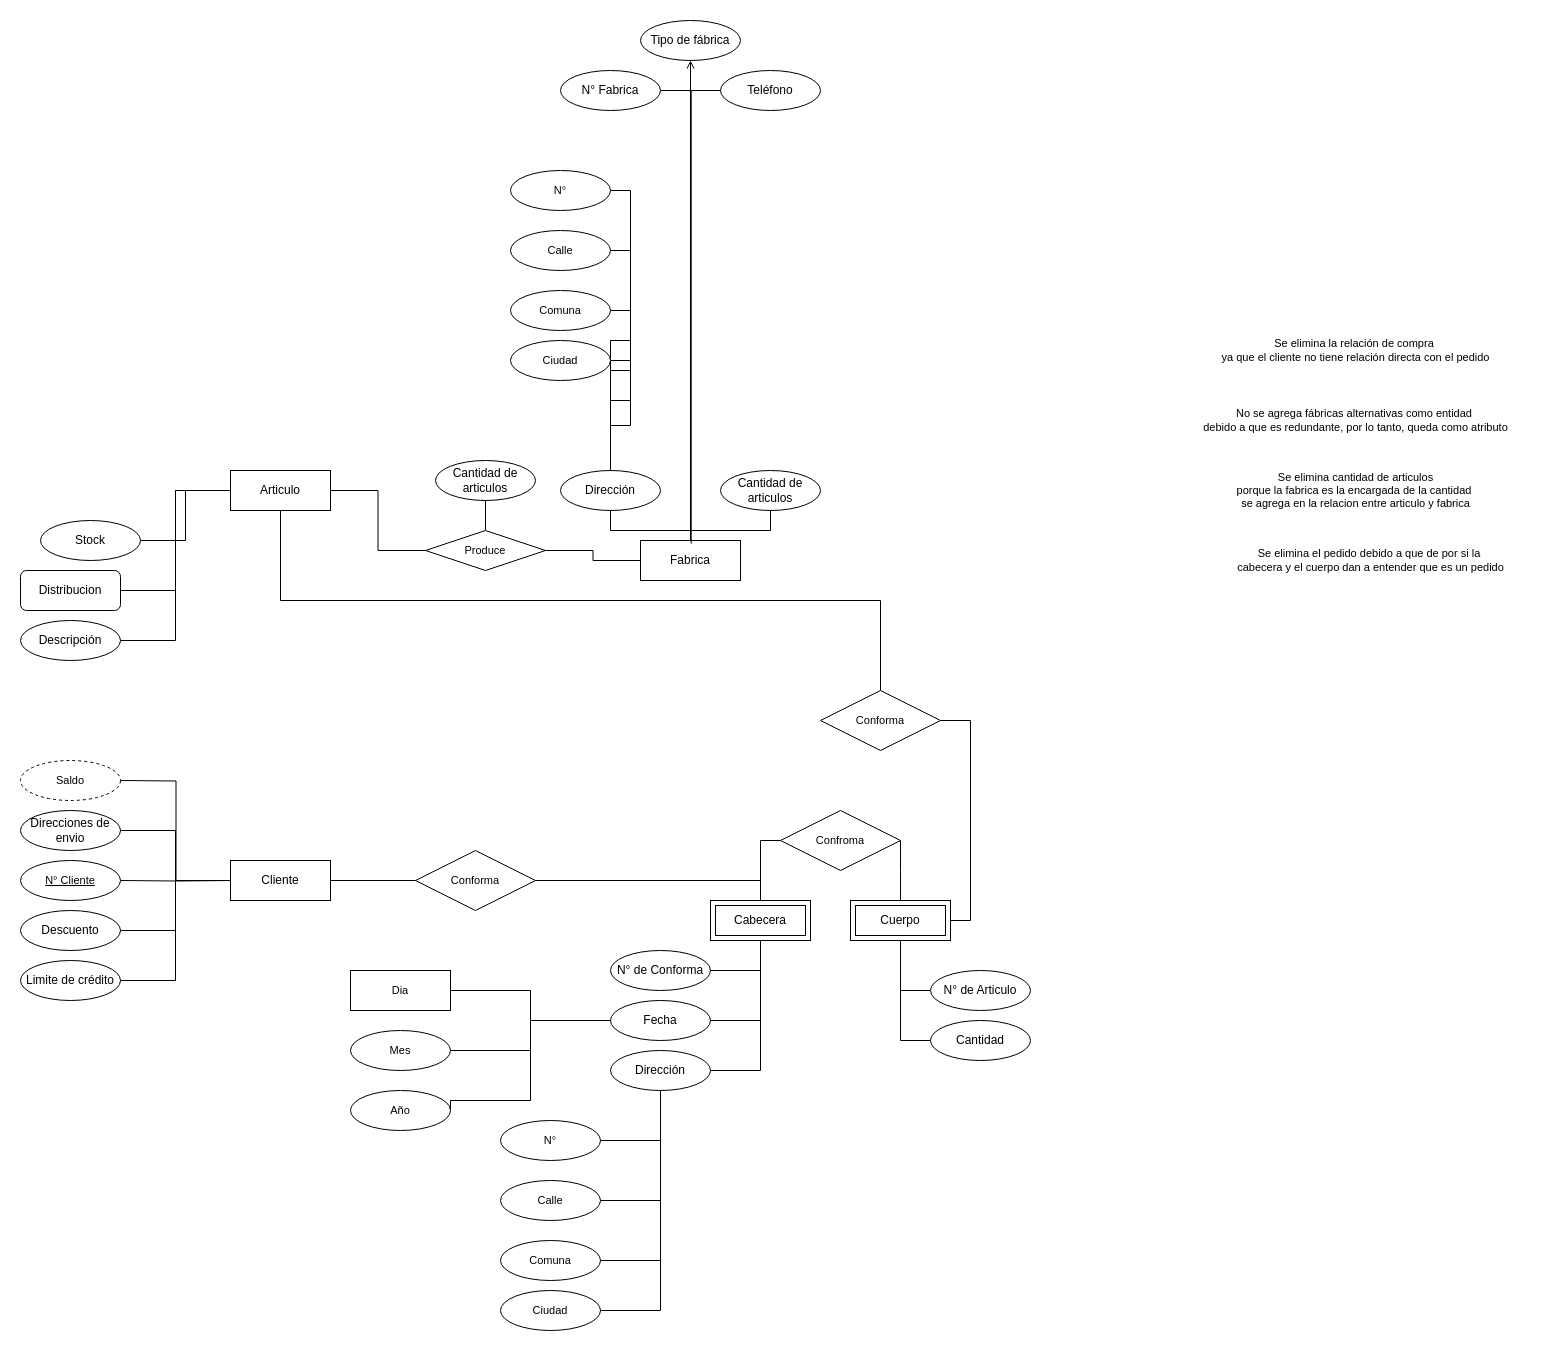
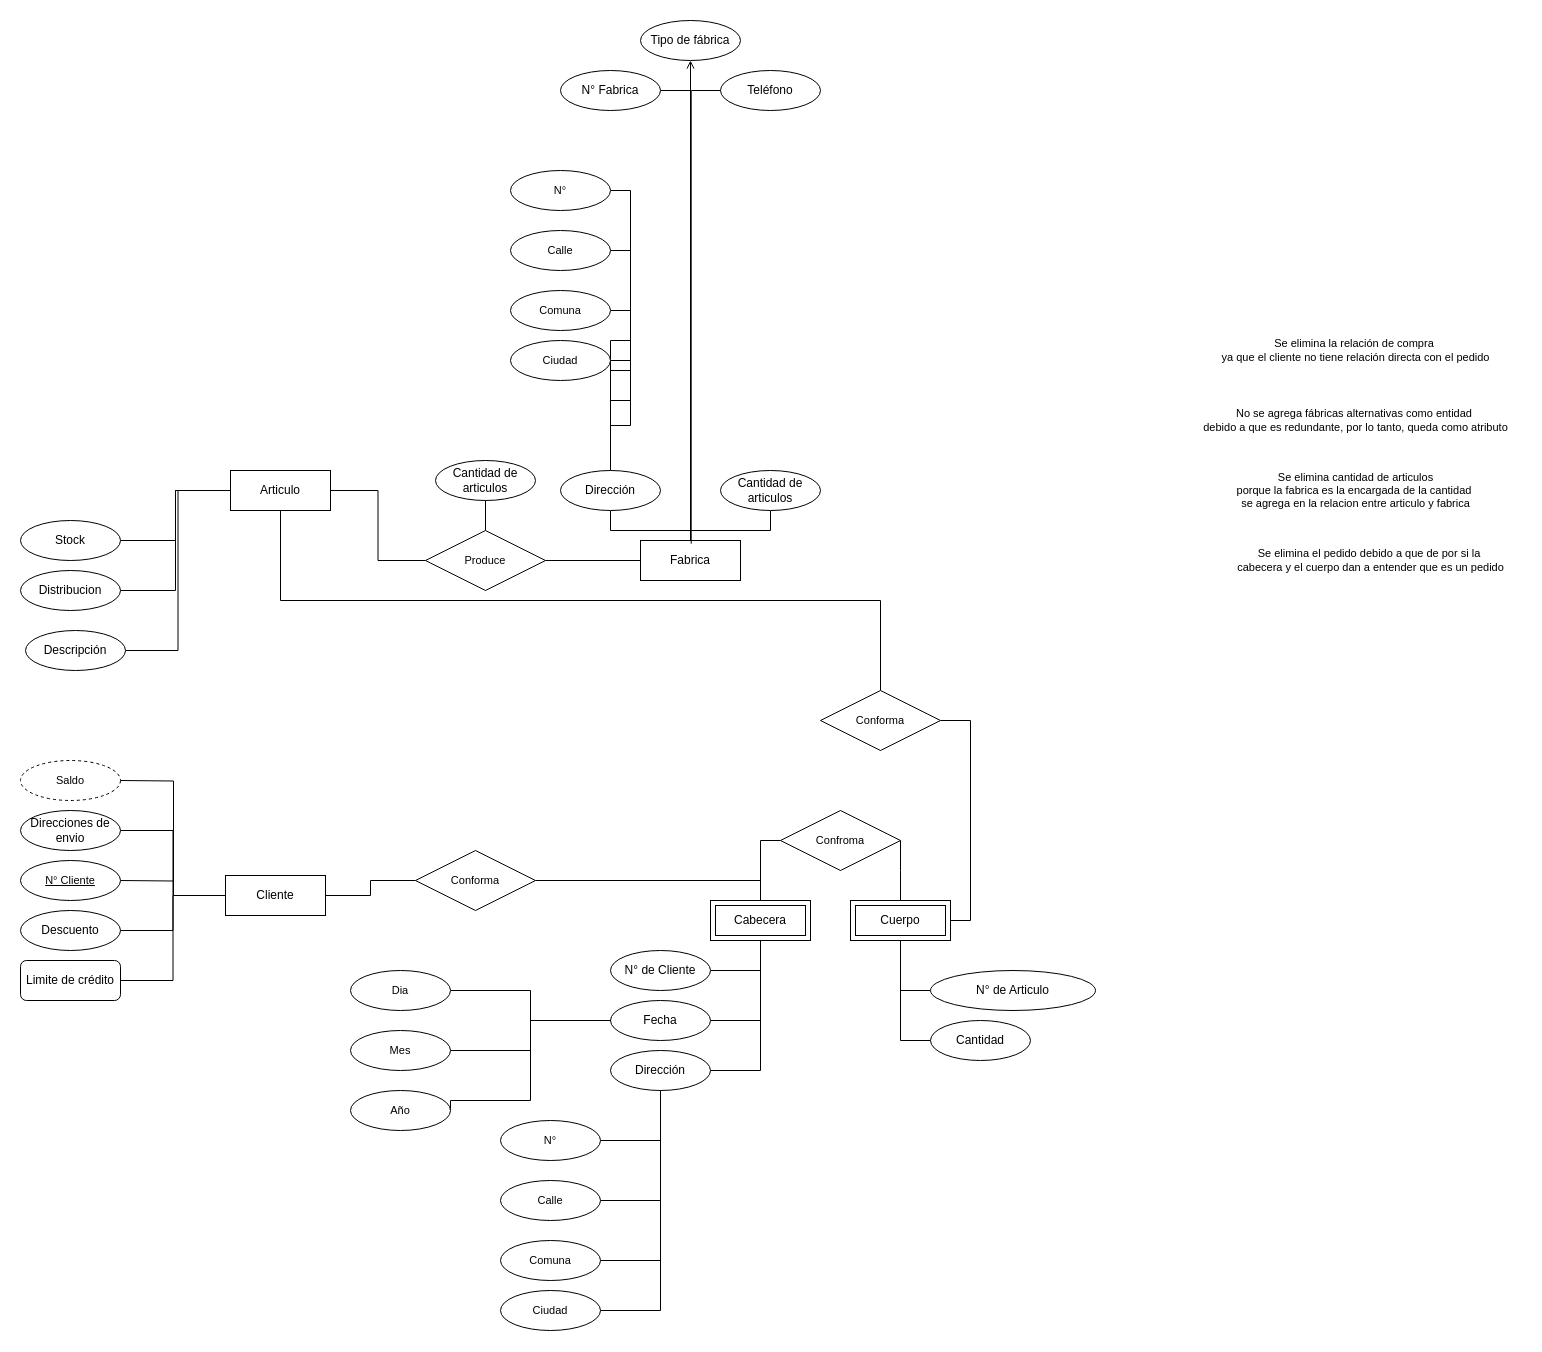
- <mxCell id="27" value="Stock" style="ellipse;whiteSpace=wrap;html=1;align=center;" parent="1" vertex="1"><mxGeometry x="40" y="520" width="100" height="40" as="geometry" /></mxCell>
+ <mxCell id="27" value="Stock" style="ellipse;whiteSpace=wrap;html=1;align=center;" parent="1" vertex="1"><mxGeometry x="20" y="520" width="100" height="40" as="geometry" /></mxCell>
- <mxCell id="61" value="Produce" style="shape=rhombus;perimeter=rhombusPerimeter;whiteSpace=wrap;html=1;align=center;fontFamily=Helvetica;fontSize=11;fontColor=default;labelBackgroundColor=default;" parent="1" vertex="1"><mxGeometry x="425" y="530" width="120" height="40" as="geometry" /></mxCell>
+ <mxCell id="61" value="Produce" style="shape=rhombus;perimeter=rhombusPerimeter;whiteSpace=wrap;html=1;align=center;fontFamily=Helvetica;fontSize=11;fontColor=default;labelBackgroundColor=default;" parent="1" vertex="1"><mxGeometry x="425" y="530" width="120" height="60" as="geometry" /></mxCell>
- <mxCell id="26" value="Distribucion" style="whiteSpace=wrap;html=1;align=center;rounded=1;" parent="1" vertex="1"><mxGeometry x="20" y="570" width="100" height="40" as="geometry" /></mxCell>
+ <mxCell id="26" value="Distribucion" style="ellipse;whiteSpace=wrap;html=1;align=center;" parent="1" vertex="1"><mxGeometry x="20" y="570" width="100" height="40" as="geometry" /></mxCell>
- <mxCell id="23" value="Descripción" style="ellipse;whiteSpace=wrap;html=1;align=center;" parent="1" vertex="1"><mxGeometry x="20" y="620" width="100" height="40" as="geometry" /></mxCell>
+ <mxCell id="23" value="Descripción" style="ellipse;whiteSpace=wrap;html=1;align=center;" parent="1" vertex="1"><mxGeometry x="25" y="630" width="100" height="40" as="geometry" /></mxCell>
- <mxCell id="3" value="Cliente" style="whiteSpace=wrap;html=1;align=center;direction=west;" parent="1" vertex="1"><mxGeometry x="230" y="860" width="100" height="40" as="geometry" /></mxCell>
+ <mxCell id="3" value="Cliente" style="whiteSpace=wrap;html=1;align=center;direction=west;" parent="1" vertex="1"><mxGeometry x="225" y="875" width="100" height="40" as="geometry" /></mxCell>
- <mxCell id="47" value="N° de Conforma" style="ellipse;whiteSpace=wrap;html=1;align=center;" parent="1" vertex="1"><mxGeometry x="610" y="950" width="100" height="40" as="geometry" /></mxCell>
+ <mxCell id="47" value="N° de Cliente" style="ellipse;whiteSpace=wrap;html=1;align=center;" parent="1" vertex="1"><mxGeometry x="610" y="950" width="100" height="40" as="geometry" /></mxCell>
- <mxCell id="22" value="Limite de crédito" style="ellipse;whiteSpace=wrap;html=1;align=center;direction=west;" parent="1" vertex="1"><mxGeometry x="20" y="960" width="100" height="40" as="geometry" /></mxCell>
+ <mxCell id="22" value="Limite de crédito" style="whiteSpace=wrap;html=1;align=center;direction=west;rounded=1;" parent="1" vertex="1"><mxGeometry x="20" y="960" width="100" height="40" as="geometry" /></mxCell>
- <mxCell id="76" value="Dia" style="whiteSpace=wrap;html=1;align=center;fontFamily=Helvetica;fontSize=11;fontColor=default;labelBackgroundColor=default;rounded=0;" vertex="1" parent="1"><mxGeometry x="350" y="970" width="100" height="40" as="geometry" /></mxCell>
+ <mxCell id="76" value="Dia" style="ellipse;whiteSpace=wrap;html=1;align=center;fontFamily=Helvetica;fontSize=11;fontColor=default;labelBackgroundColor=default;" vertex="1" parent="1"><mxGeometry x="350" y="970" width="100" height="40" as="geometry" /></mxCell>
- <mxCell id="50" value="N° de Articulo" style="ellipse;whiteSpace=wrap;html=1;align=center;" parent="1" vertex="1"><mxGeometry x="930" y="970" width="100" height="40" as="geometry" /></mxCell>
+ <mxCell id="50" value="N° de Articulo" style="ellipse;whiteSpace=wrap;html=1;align=center;" parent="1" vertex="1"><mxGeometry x="930" y="970" width="165" height="40" as="geometry" /></mxCell>
